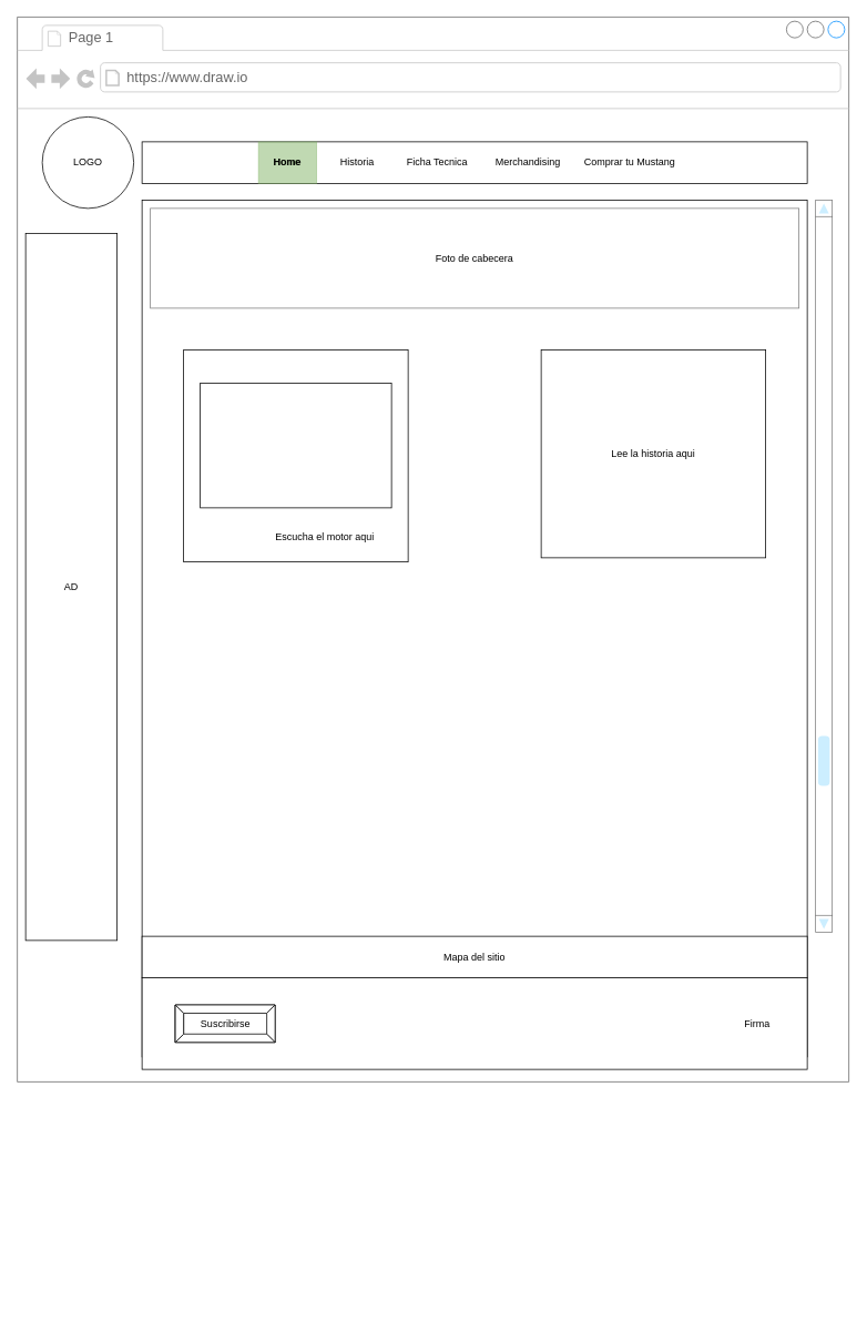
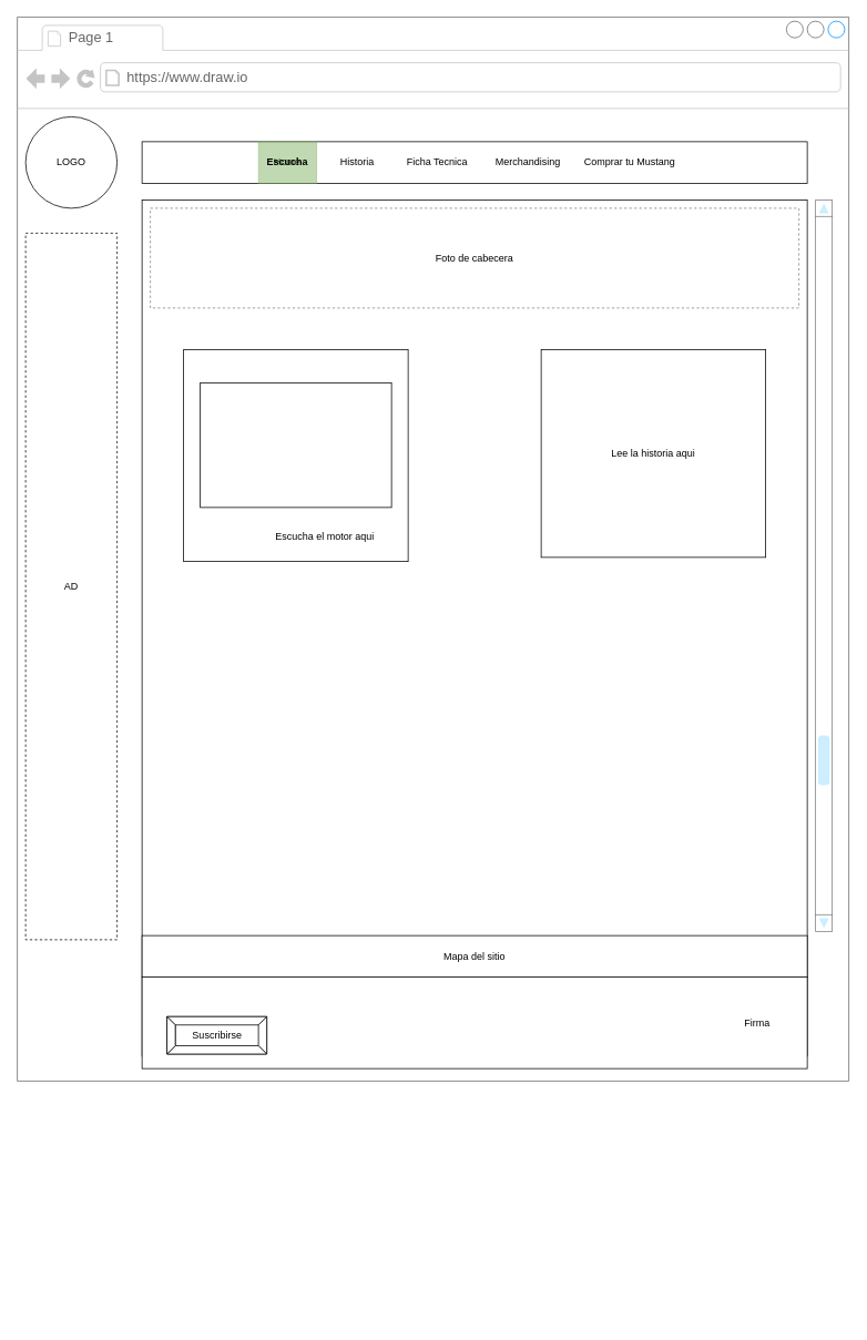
- <mxCell id="31" value="LOGO" style="ellipse;whiteSpace=wrap;html=1;" vertex="1" parent="2"><mxGeometry x="30" y="120" width="110" height="110" as="geometry" /></mxCell>
+ <mxCell id="31" value="LOGO" style="ellipse;whiteSpace=wrap;html=1;" vertex="1" parent="2"><mxGeometry x="10" y="120" width="110" height="110" as="geometry" /></mxCell>
- <mxCell id="34" value="&lt;b&gt;Home&lt;/b&gt;" style="rounded=0;whiteSpace=wrap;html=1;fillColor=#82B366;strokeColor=#82B366;opacity=50;" vertex="1" parent="2"><mxGeometry x="290" y="150" width="70" height="50" as="geometry" /></mxCell>
+ <mxCell id="34" value="&lt;b&gt;Escucha&lt;/b&gt;" style="rounded=0;whiteSpace=wrap;html=1;fillColor=#82B366;strokeColor=#82B366;opacity=50;" vertex="1" parent="2"><mxGeometry x="290" y="150" width="70" height="50" as="geometry" /></mxCell>
- <mxCell id="35" value="Foto de cabecera" style="rounded=0;whiteSpace=wrap;html=1;glass=0;sketch=0;opacity=50;" vertex="1" parent="2"><mxGeometry x="160" y="230" width="780" height="120" as="geometry" /></mxCell>
+ <mxCell id="35" value="Foto de cabecera" style="rounded=0;whiteSpace=wrap;html=1;glass=0;sketch=0;opacity=50;dashed=1;" vertex="1" parent="2"><mxGeometry x="160" y="230" width="780" height="120" as="geometry" /></mxCell>
- <mxCell id="33" value="AD" style="rounded=0;whiteSpace=wrap;html=1;" vertex="1" parent="2"><mxGeometry x="10" y="260" width="110" height="850" as="geometry" /></mxCell>
+ <mxCell id="33" value="AD" style="rounded=0;whiteSpace=wrap;html=1;dashed=1;" vertex="1" parent="2"><mxGeometry x="10" y="260" width="110" height="850" as="geometry" /></mxCell>
- <mxCell id="24" value="Suscribirse" style="labelPosition=center;verticalLabelPosition=middle;align=center;html=1;shape=mxgraph.basic.button;dx=10;glass=0;sketch=0;" vertex="1" parent="17"><mxGeometry x="40" y="32.5" width="120" height="45" as="geometry" /></mxCell>
+ <mxCell id="24" value="Suscribirse" style="labelPosition=center;verticalLabelPosition=middle;align=center;html=1;shape=mxgraph.basic.button;dx=10;glass=0;sketch=0;" vertex="1" parent="17"><mxGeometry x="30" y="47.5" width="120" height="45" as="geometry" /></mxCell>
